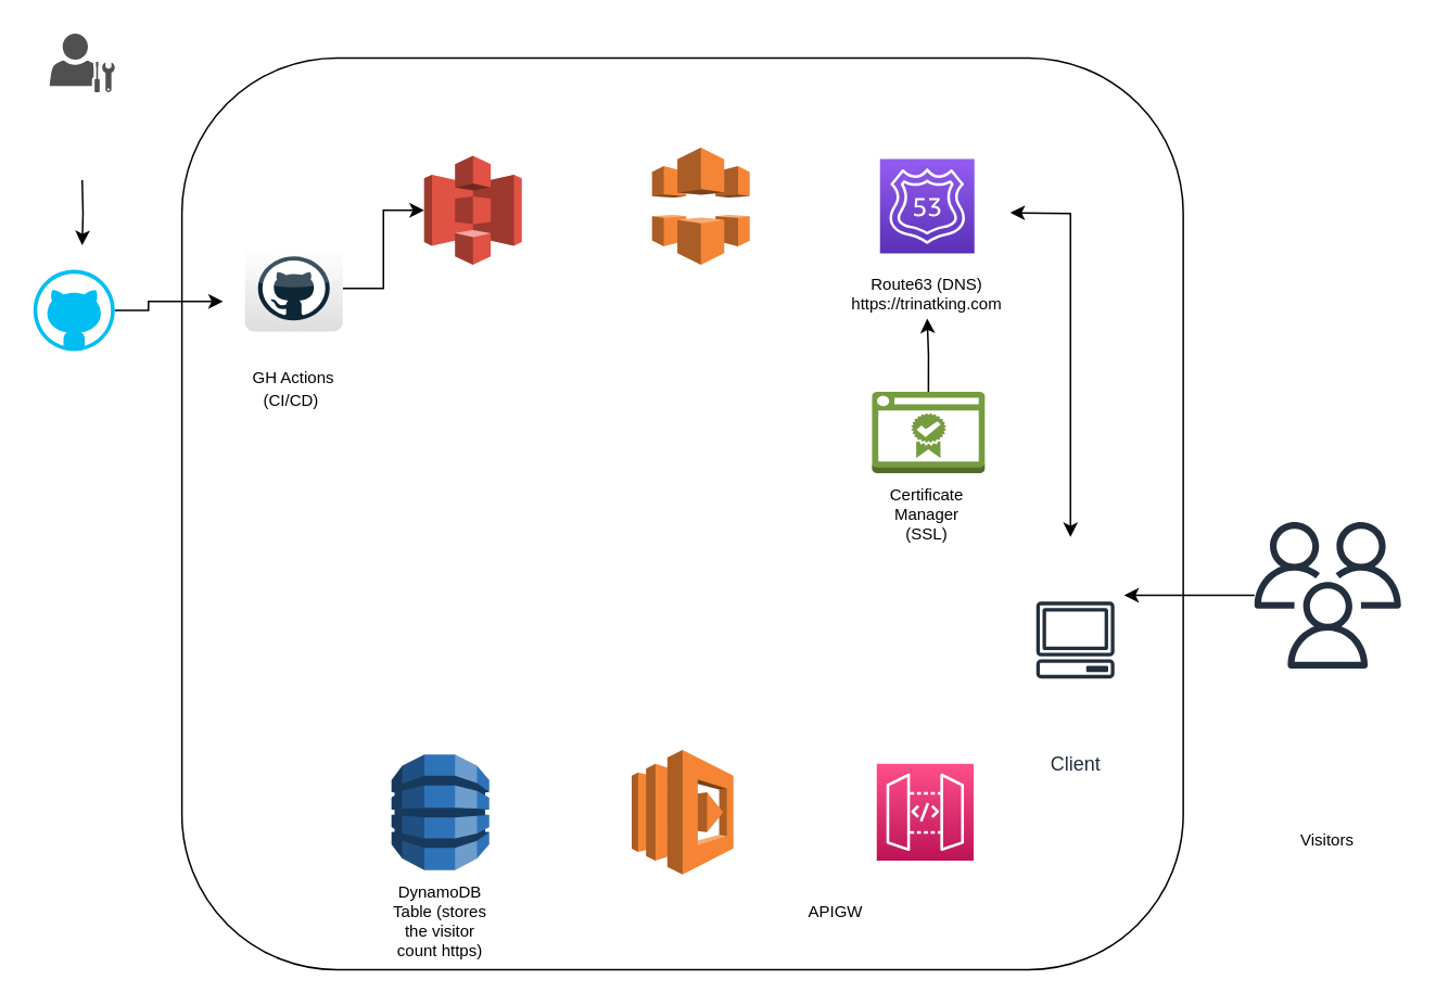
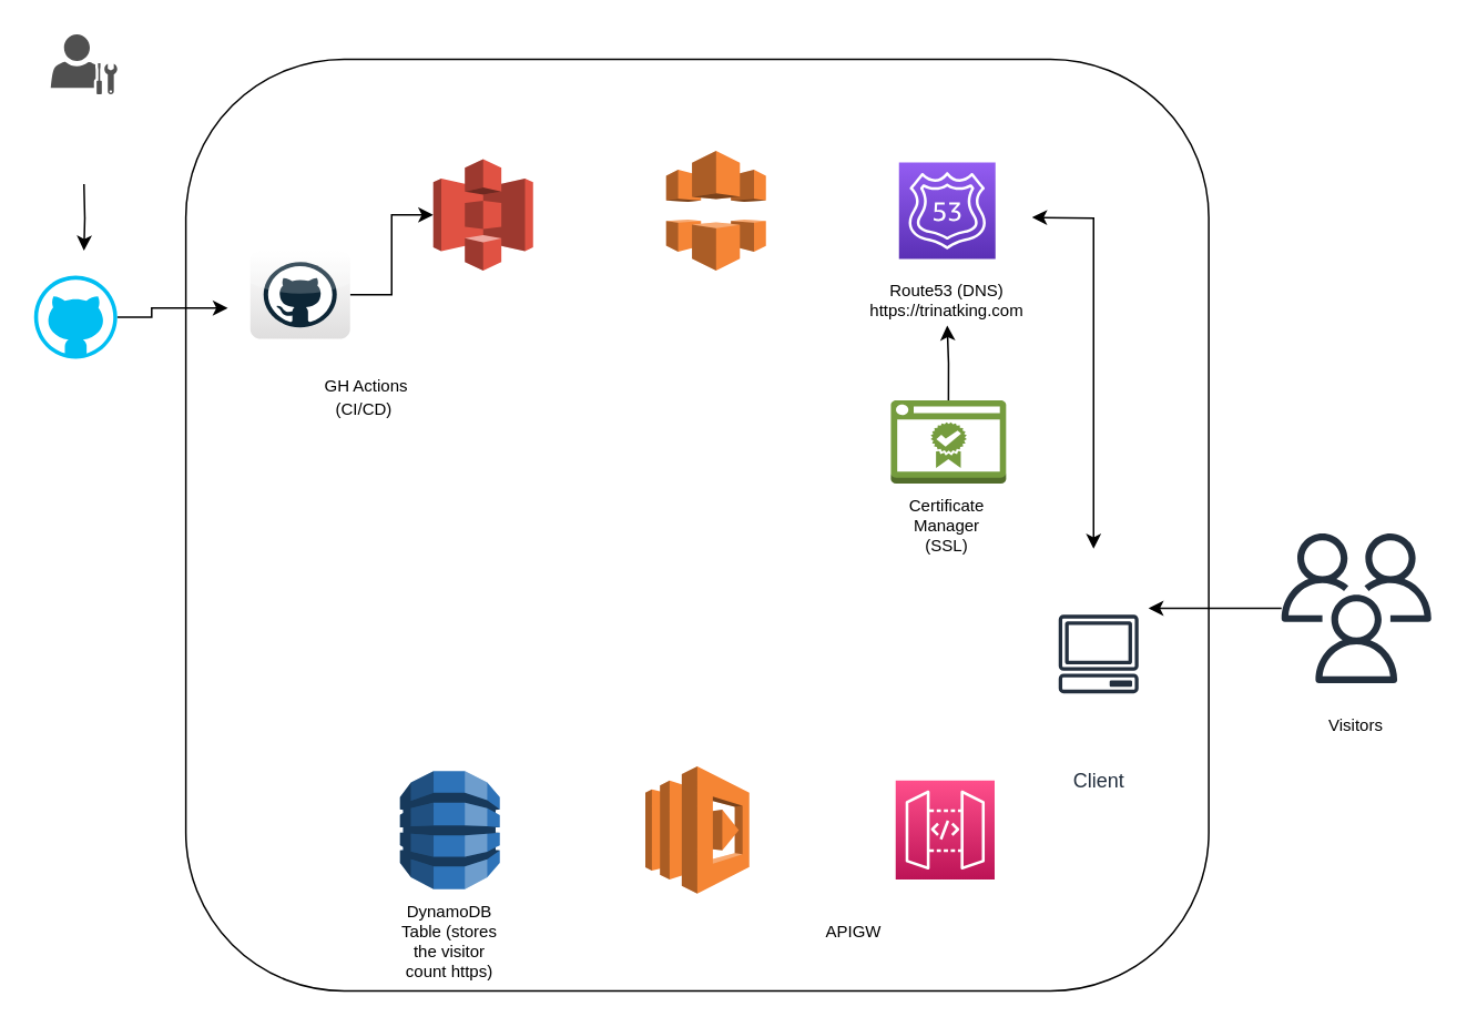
- <mxCell id="20" value="Route63 (DNS)&lt;br&gt;https://trinatking.com" style="text;strokeColor=none;align=center;fillColor=none;html=1;verticalAlign=middle;whiteSpace=wrap;rounded=0;fontSize=10;" vertex="1" parent="1"><mxGeometry x="539" y="165" width="60" height="30" as="geometry" /></mxCell>
+ <mxCell id="20" value="Route53 (DNS)&lt;br&gt;https://trinatking.com" style="text;strokeColor=none;align=center;fillColor=none;html=1;verticalAlign=middle;whiteSpace=wrap;rounded=0;fontSize=10;" vertex="1" parent="1"><mxGeometry x="539" y="165" width="60" height="30" as="geometry" /></mxCell>
- <mxCell id="8" value="&lt;font style=&quot;font-size: 10px;&quot;&gt;GH Actions (CI/CD)&amp;nbsp;&lt;br&gt;&lt;br&gt;&lt;/font&gt;" style="text;strokeColor=none;align=center;fillColor=none;html=1;verticalAlign=middle;whiteSpace=wrap;rounded=0;" vertex="1" parent="1"><mxGeometry x="150" y="230" width="60" height="30" as="geometry" /></mxCell>
+ <mxCell id="8" value="&lt;font style=&quot;font-size: 10px;&quot;&gt;GH Actions (CI/CD)&amp;nbsp;&lt;br&gt;&lt;br&gt;&lt;/font&gt;" style="text;strokeColor=none;align=center;fillColor=none;html=1;verticalAlign=middle;whiteSpace=wrap;rounded=0;" vertex="1" parent="1"><mxGeometry x="190" y="230" width="60" height="30" as="geometry" /></mxCell>
- <mxCell id="25" value="Visitors" style="text;strokeColor=none;align=center;fillColor=none;html=1;verticalAlign=middle;whiteSpace=wrap;rounded=0;fontSize=10;" vertex="1" parent="1"><mxGeometry x="785" y="500" width="60" height="30" as="geometry" /></mxCell>
+ <mxCell id="25" value="Visitors" style="text;strokeColor=none;align=center;fillColor=none;html=1;verticalAlign=middle;whiteSpace=wrap;rounded=0;fontSize=10;" vertex="1" parent="1"><mxGeometry x="785" y="420" width="60" height="30" as="geometry" /></mxCell>
